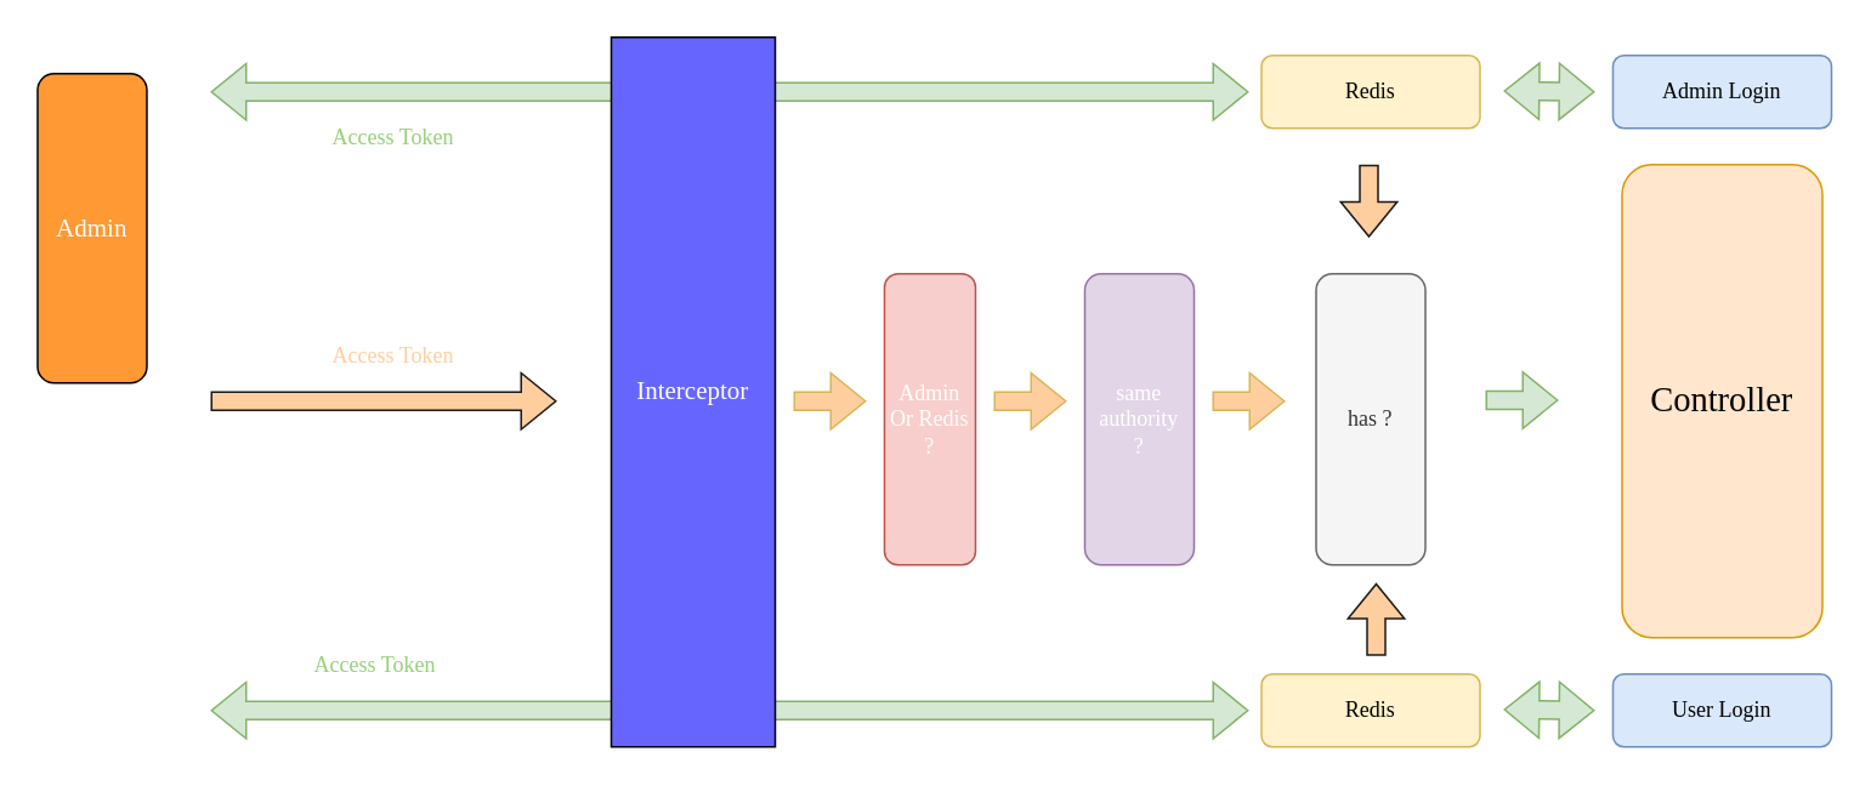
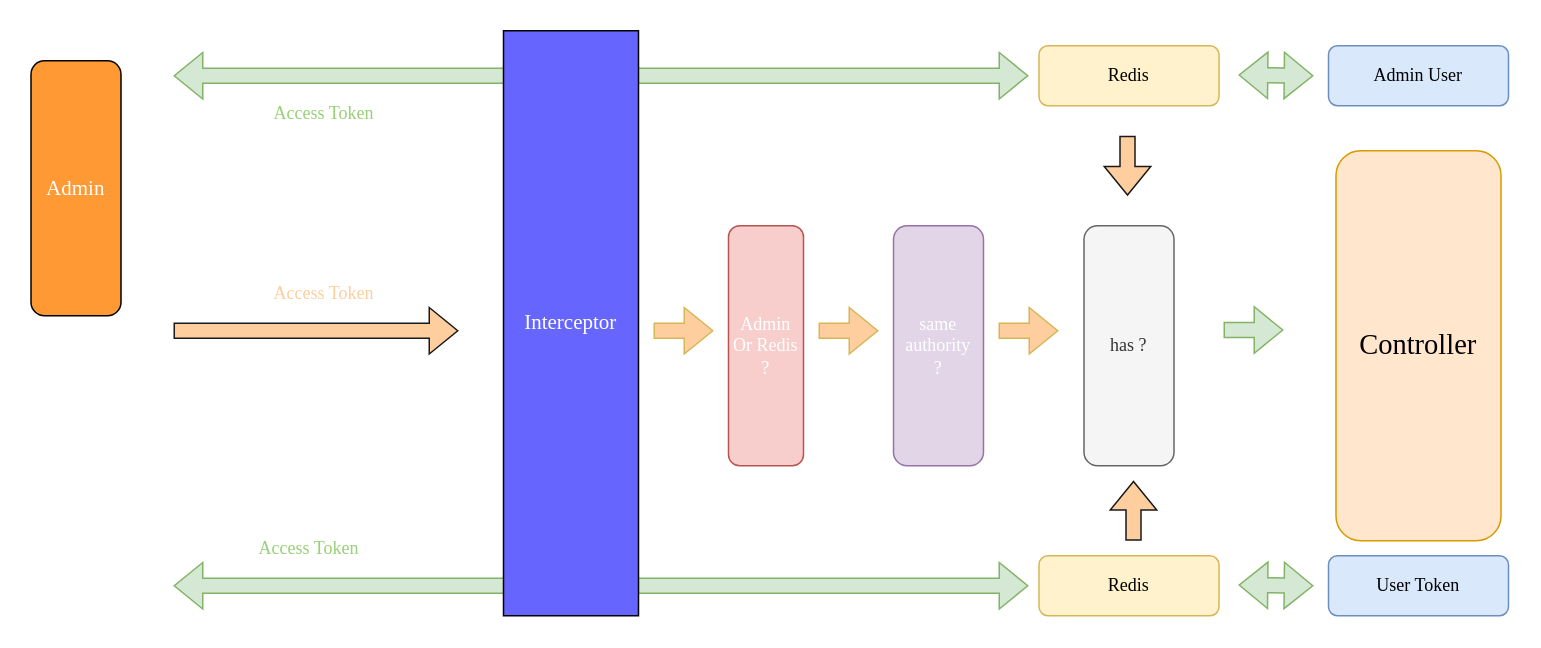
- <mxCell id="14" value="&lt;font face=&quot;Comic Sans MS&quot;&gt;Admin Login&lt;/font&gt;" style="rounded=1;whiteSpace=wrap;html=1;fillColor=#dae8fc;strokeColor=#6c8ebf;" parent="13" vertex="1"><mxGeometry width="120" height="40" as="geometry" /></mxCell>
+ <mxCell id="14" value="&lt;font face=&quot;Comic Sans MS&quot;&gt;Admin User&lt;/font&gt;" style="rounded=1;whiteSpace=wrap;html=1;fillColor=#dae8fc;strokeColor=#6c8ebf;" parent="13" vertex="1"><mxGeometry width="120" height="40" as="geometry" /></mxCell>
- <mxCell id="15" value="&lt;font face=&quot;Comic Sans MS&quot; style=&quot;font-size: 19px;&quot;&gt;Controller&lt;/font&gt;" style="rounded=1;whiteSpace=wrap;html=1;fillStyle=solid;fillColor=#ffe6cc;strokeColor=#d79b00;" parent="13" vertex="1"><mxGeometry x="5" y="60" width="110" height="260" as="geometry" /></mxCell>
+ <mxCell id="15" value="&lt;font face=&quot;Comic Sans MS&quot; style=&quot;font-size: 19px;&quot;&gt;Controller&lt;/font&gt;" style="rounded=1;whiteSpace=wrap;html=1;fillStyle=solid;fillColor=#ffe6cc;strokeColor=#d79b00;" parent="13" vertex="1"><mxGeometry x="5" y="70" width="110" height="260" as="geometry" /></mxCell>
- <mxCell id="16" value="&lt;font face=&quot;Comic Sans MS&quot;&gt;User Login&lt;/font&gt;" style="rounded=1;whiteSpace=wrap;html=1;fillColor=#dae8fc;strokeColor=#6c8ebf;" parent="13" vertex="1"><mxGeometry y="340" width="120" height="40" as="geometry" /></mxCell>
+ <mxCell id="16" value="&lt;font face=&quot;Comic Sans MS&quot;&gt;User Token&lt;/font&gt;" style="rounded=1;whiteSpace=wrap;html=1;fillColor=#dae8fc;strokeColor=#6c8ebf;" parent="13" vertex="1"><mxGeometry y="340" width="120" height="40" as="geometry" /></mxCell>
